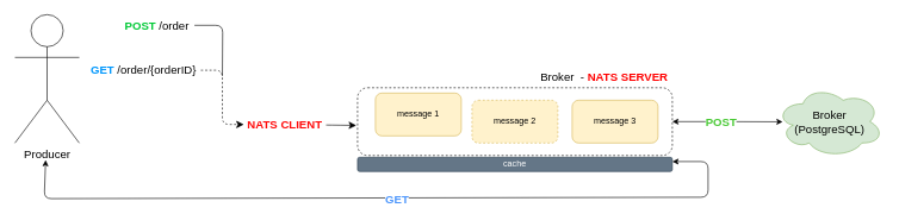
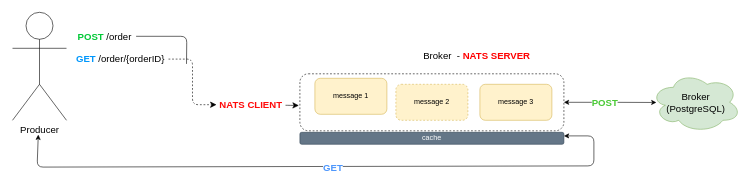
- <mxCell id="17" value="&lt;font style=&quot;font-size: 16px;&quot;&gt;&lt;font style=&quot;font-weight: bold; font-size: 16px;&quot; color=&quot;#02c937&quot;&gt;POST&amp;nbsp;&lt;/font&gt;/order&amp;nbsp;&lt;/font&gt;" style="text;html=1;strokeColor=none;fillColor=none;align=center;verticalAlign=middle;whiteSpace=wrap;rounded=0;" parent="1" vertex="1"><mxGeometry x="171" y="20" width="100" height="30" as="geometry" /></mxCell>
+ <mxCell id="17" value="&lt;font style=&quot;font-size: 16px;&quot;&gt;&lt;font style=&quot;font-weight: bold; font-size: 16px;&quot; color=&quot;#02c937&quot;&gt;POST&amp;nbsp;&lt;/font&gt;/order&amp;nbsp;&lt;/font&gt;" style="text;html=1;strokeColor=none;fillColor=none;align=center;verticalAlign=middle;whiteSpace=wrap;rounded=0;" parent="1" vertex="1"><mxGeometry x="126" y="45" width="100" height="30" as="geometry" /></mxCell>
- <mxCell id="7" value="&lt;font style=&quot;font-size: 16px;&quot;&gt;Broker&amp;nbsp; - &lt;b&gt;&lt;font color=&quot;#ff0000&quot;&gt;NATS SERVER&lt;/font&gt;&lt;/b&gt;&lt;/font&gt;" style="text;strokeColor=none;fillColor=none;align=center;verticalAlign=middle;spacingLeft=4;spacingRight=4;overflow=hidden;points=[[0,0.5],[1,0.5]];portConstraint=eastwest;rotatable=0;whiteSpace=wrap;html=1;" parent="1" vertex="1"><mxGeometry x="749" y="92.5" width="190" height="30" as="geometry" /></mxCell>
+ <mxCell id="7" value="&lt;font style=&quot;font-size: 16px;&quot;&gt;Broker&amp;nbsp; - &lt;b&gt;&lt;font color=&quot;#ff0000&quot;&gt;NATS SERVER&lt;/font&gt;&lt;/b&gt;&lt;/font&gt;" style="text;strokeColor=none;fillColor=none;align=center;verticalAlign=middle;spacingLeft=4;spacingRight=4;overflow=hidden;points=[[0,0.5],[1,0.5]];portConstraint=eastwest;rotatable=0;whiteSpace=wrap;html=1;" parent="1" vertex="1"><mxGeometry x="699" y="77.5" width="190" height="30" as="geometry" /></mxCell>
- <mxCell id="16" value="&lt;span style=&quot;font-size: 16px;&quot;&gt;&lt;b style=&quot;&quot;&gt;&lt;font color=&quot;#ff0a0a&quot;&gt;NATS CLIENT&lt;/font&gt;&lt;/b&gt;&lt;/span&gt;" style="text;html=1;strokeColor=none;fillColor=none;align=center;verticalAlign=middle;whiteSpace=wrap;rounded=0;" parent="1" vertex="1"><mxGeometry x="340" y="159" width="115" height="30" as="geometry" /></mxCell>
+ <mxCell id="16" value="&lt;span style=&quot;font-size: 16px;&quot;&gt;&lt;b style=&quot;&quot;&gt;&lt;font color=&quot;#ff0a0a&quot;&gt;NATS CLIENT&lt;/font&gt;&lt;/b&gt;&lt;/span&gt;" style="text;html=1;strokeColor=none;fillColor=none;align=center;verticalAlign=middle;whiteSpace=wrap;rounded=0;" parent="1" vertex="1"><mxGeometry x="360" y="159" width="115" height="30" as="geometry" /></mxCell>
